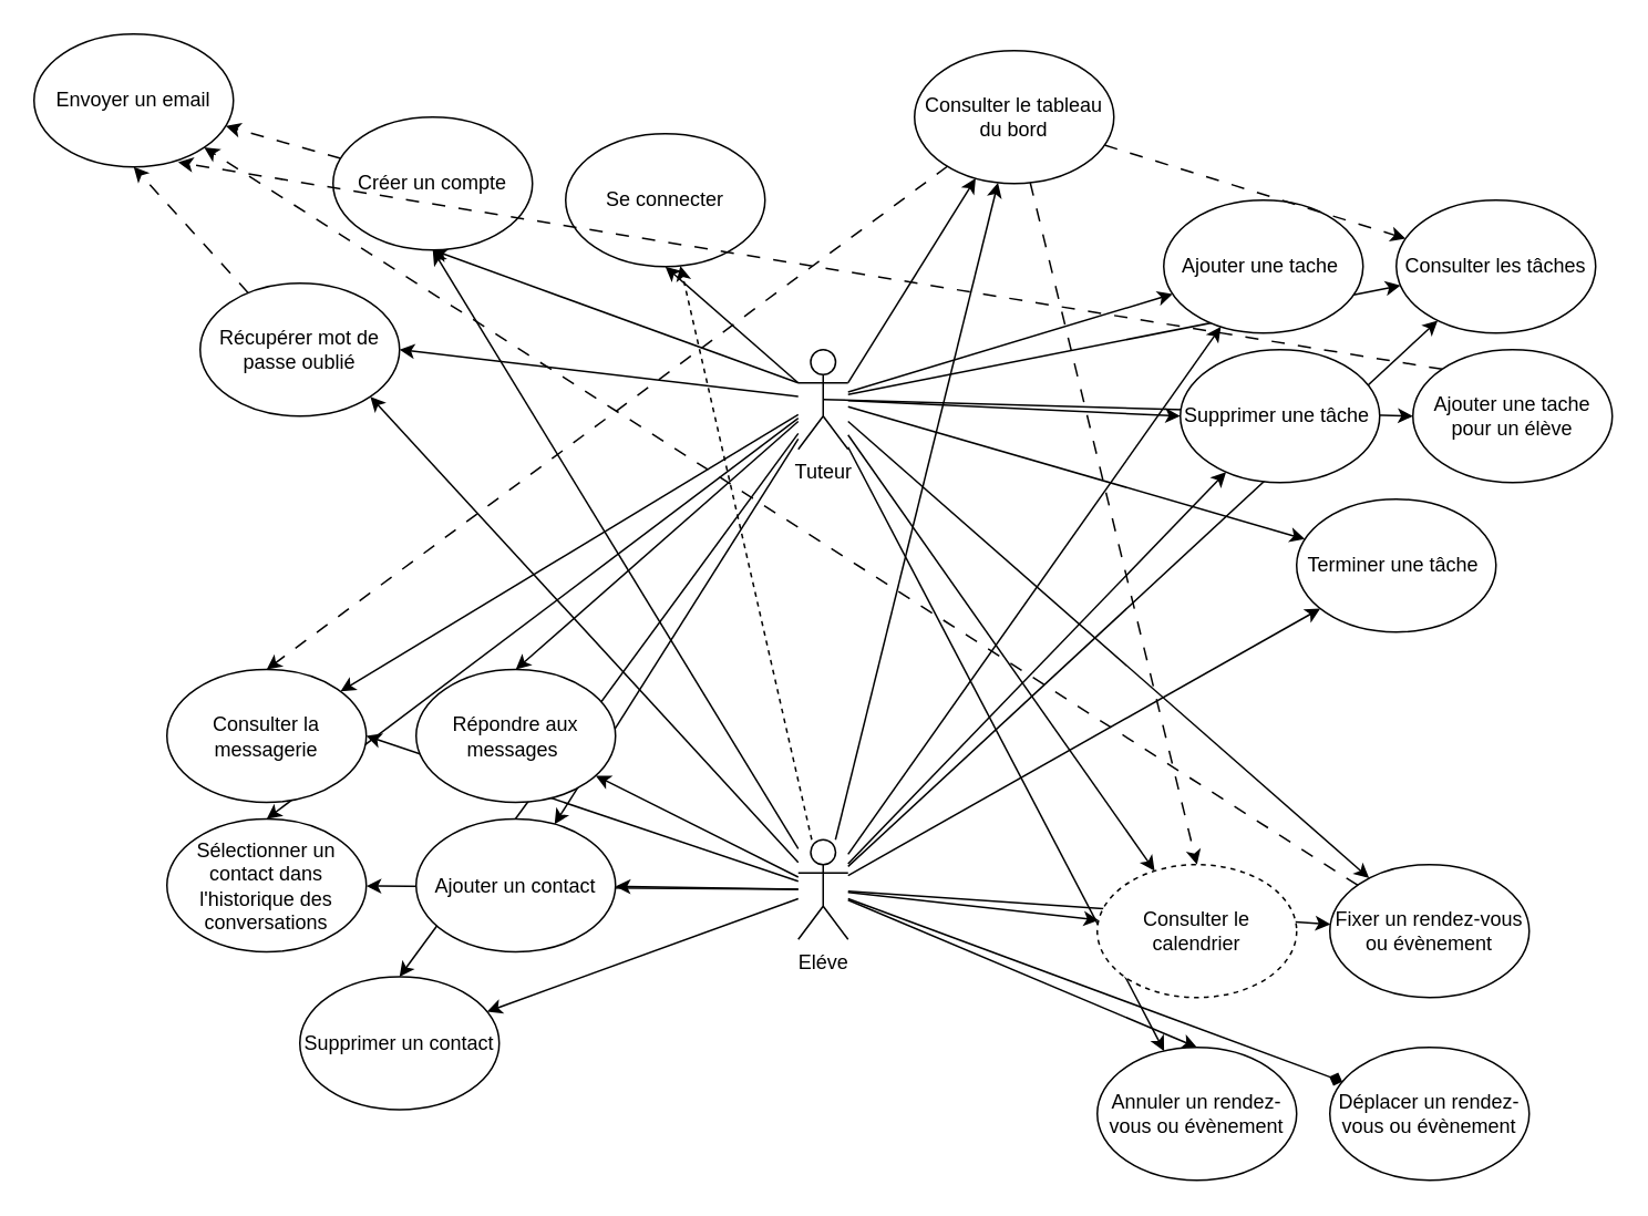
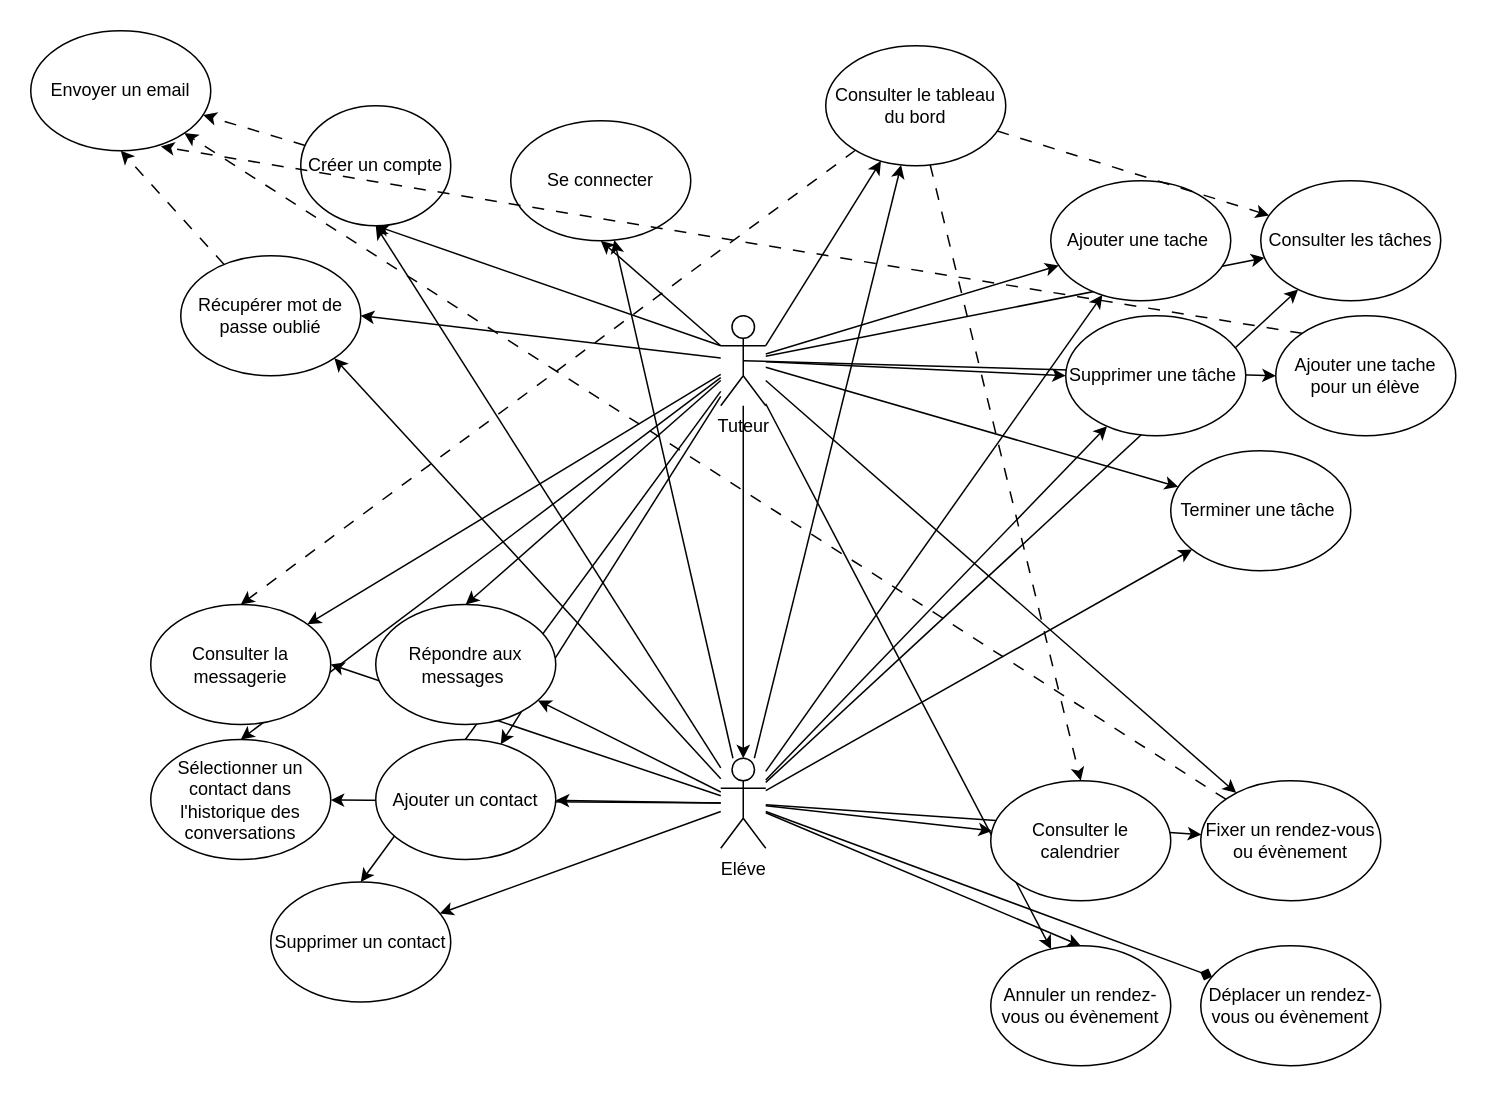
- <mxCell id="57" value="Créer un compte" style="ellipse;whiteSpace=wrap;html=1;" vertex="1" parent="1"><mxGeometry x="200" y="70" width="120" height="80" as="geometry" /></mxCell>
+ <mxCell id="57" value="Créer un compte" style="ellipse;whiteSpace=wrap;html=1;" vertex="1" parent="1"><mxGeometry x="200" y="70" width="100" height="80" as="geometry" /></mxCell>
- <mxCell id="10" style="rounded=0;orthogonalLoop=1;jettySize=auto;html=1;" edge="1" parent="1" source="18" target="43"><mxGeometry relative="1" as="geometry" /></mxCell>
+ <mxCell id="10" style="rounded=0;orthogonalLoop=1;jettySize=auto;html=1;" edge="1" parent="1" source="18" target="36"><mxGeometry relative="1" as="geometry" /></mxCell>
- <mxCell id="20" style="rounded=0;orthogonalLoop=1;jettySize=auto;html=1;dashed=1;" edge="1" parent="1" source="36" target="37"><mxGeometry relative="1" as="geometry" /></mxCell>
+ <mxCell id="20" style="rounded=0;orthogonalLoop=1;jettySize=auto;html=1;" edge="1" parent="1" source="36" target="37"><mxGeometry relative="1" as="geometry" /></mxCell>
- <mxCell id="43" value="Consulter le calendrier" style="ellipse;whiteSpace=wrap;html=1;dashed=1;" vertex="1" parent="1"><mxGeometry x="660" y="520" width="120" height="80" as="geometry" /></mxCell>
+ <mxCell id="43" value="Consulter le calendrier" style="ellipse;whiteSpace=wrap;html=1;" vertex="1" parent="1"><mxGeometry x="660" y="520" width="120" height="80" as="geometry" /></mxCell>
